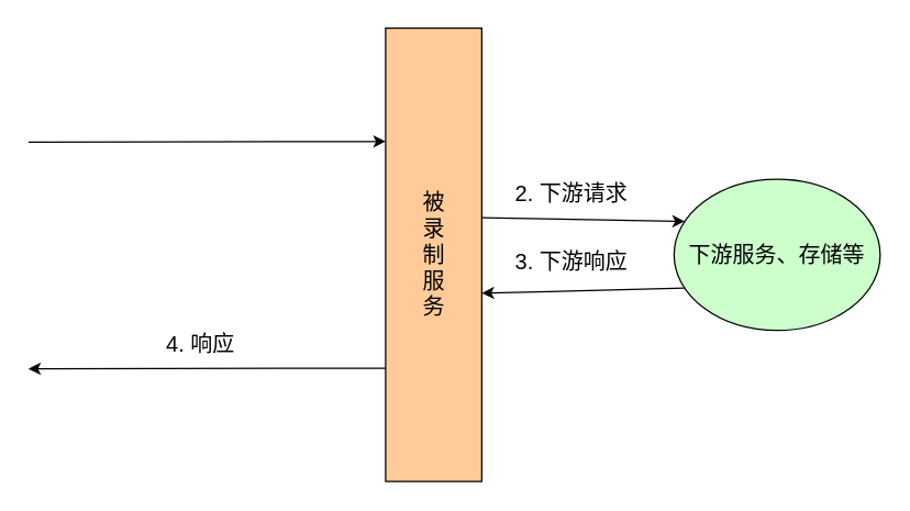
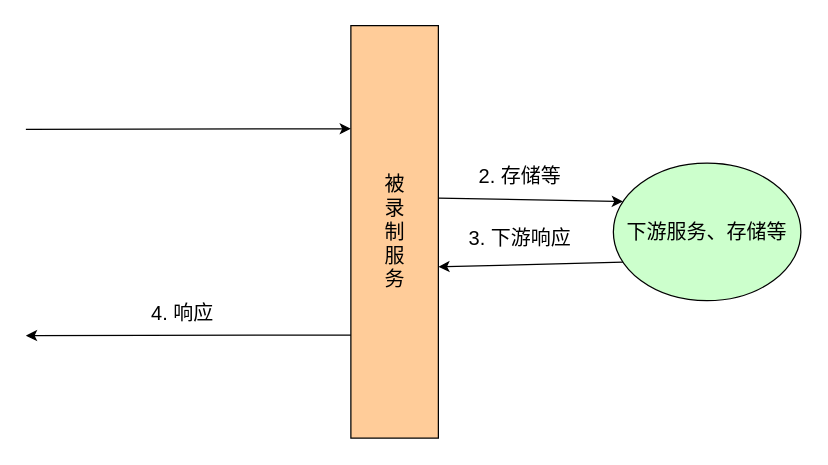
- <mxCell id="10" value="2. 下游请求" style="text;html=1;align=center;verticalAlign=middle;resizable=0;points=[];autosize=1;strokeColor=none;fillColor=none;fontSize=16;" vertex="1" parent="1"><mxGeometry x="365" y="130" width="100" height="20" as="geometry" /></mxCell>
+ <mxCell id="10" value="2. 存储等" style="text;html=1;align=center;verticalAlign=middle;resizable=0;points=[];autosize=1;strokeColor=none;fillColor=none;fontSize=16;" vertex="1" parent="1"><mxGeometry x="365" y="130" width="100" height="20" as="geometry" /></mxCell>
